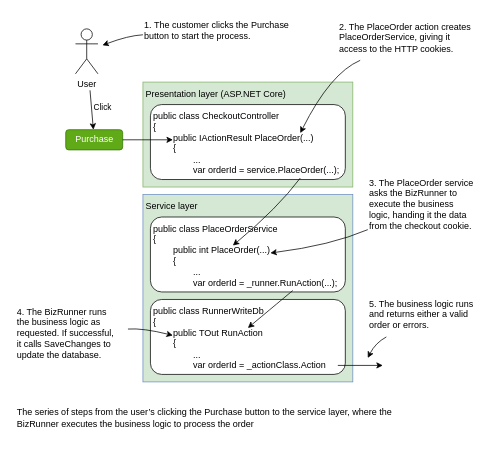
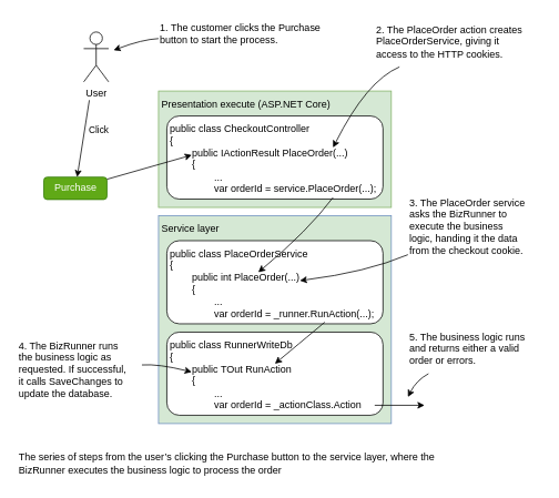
- <mxCell id="4" value="Presentation layer (ASP.NET Core)" style="rounded=0;whiteSpace=wrap;html=1;verticalAlign=top;align=left;fillColor=#d5e8d4;strokeColor=#82b366;spacingTop=2;spacingLeft=2;spacingBottom=2;spacingRight=2;" vertex="1" parent="1"><mxGeometry x="190" y="109" width="280" height="140" as="geometry" /></mxCell>
+ <mxCell id="4" value="Presentation execute (ASP.NET Core)" style="rounded=0;whiteSpace=wrap;html=1;verticalAlign=top;align=left;fillColor=#d5e8d4;strokeColor=#82b366;spacingTop=2;spacingLeft=2;spacingBottom=2;spacingRight=2;" vertex="1" parent="1"><mxGeometry x="190" y="109" width="280" height="140" as="geometry" /></mxCell>
- <mxCell id="9" value="Purchase" style="rounded=1;fillColor=#60a917;strokeColor=#2D7600;html=1;align=center;verticalAlign=middle;fontStyle=0;fontSize=12;sketch=0;fontColor=#ffffff;" vertex="1" parent="1"><mxGeometry x="87" y="172.5" width="76" height="27" as="geometry" /></mxCell>
+ <mxCell id="9" value="Purchase" style="rounded=1;fillColor=#60a917;strokeColor=#2D7600;html=1;align=center;verticalAlign=middle;fontStyle=0;fontSize=12;sketch=0;fontColor=#ffffff;" vertex="1" parent="1"><mxGeometry x="52" y="212.5" width="76" height="27" as="geometry" /></mxCell>
